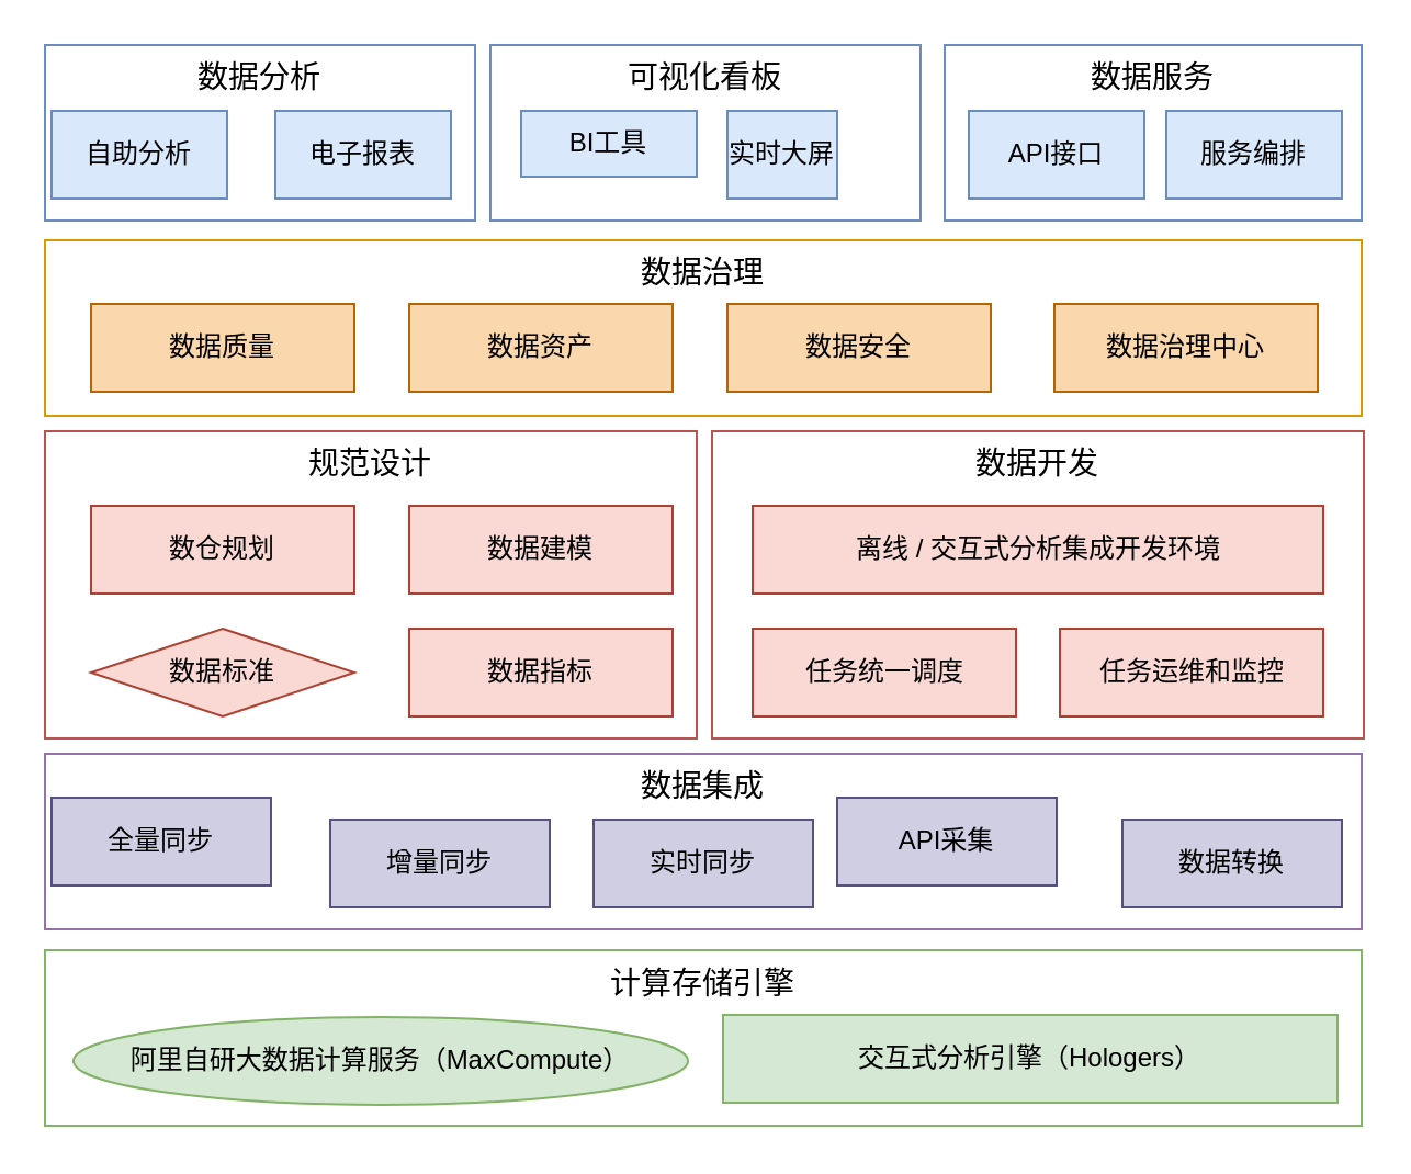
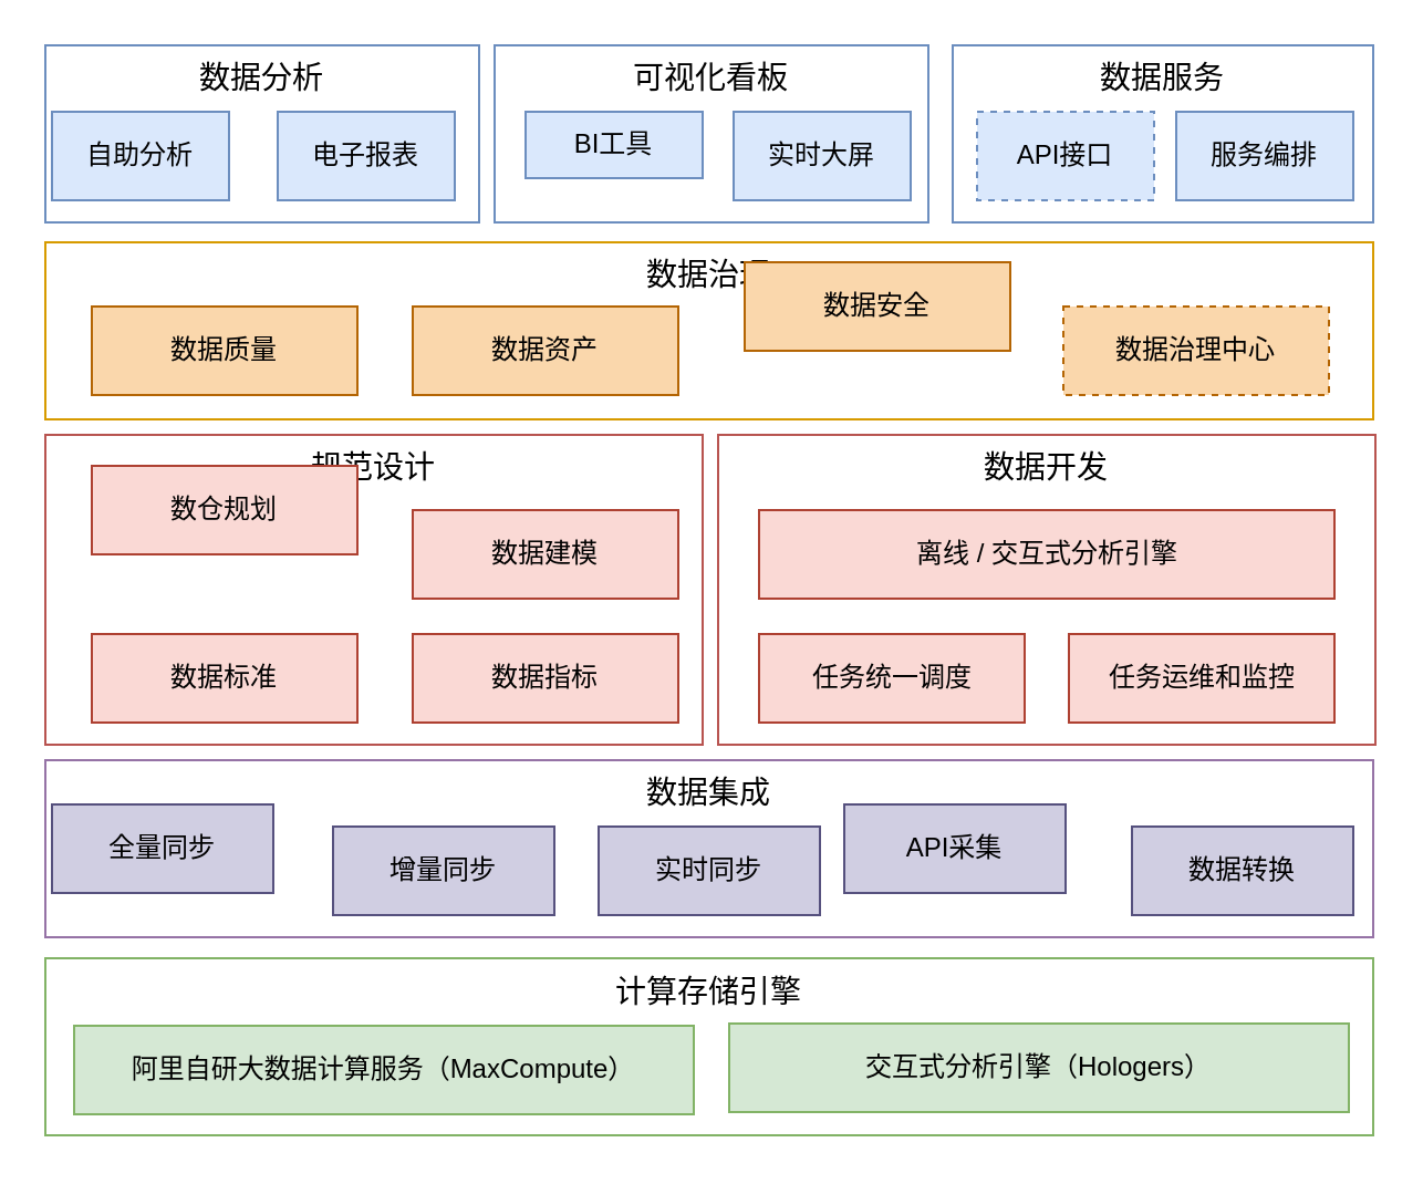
- <mxCell id="32" value="实时大屏" style="rounded=0;whiteSpace=wrap;html=1;fillColor=#dae8fc;strokeColor=#6c8ebf;" parent="1" vertex="1"><mxGeometry x="331" y="50" width="50" height="40" as="geometry" /></mxCell>
+ <mxCell id="32" value="实时大屏" style="rounded=0;whiteSpace=wrap;html=1;fillColor=#dae8fc;strokeColor=#6c8ebf;" parent="1" vertex="1"><mxGeometry x="331" y="50" width="80" height="40" as="geometry" /></mxCell>
- <mxCell id="28" value="API接口" style="rounded=0;whiteSpace=wrap;html=1;fillColor=#dae8fc;strokeColor=#6c8ebf;" parent="1" vertex="1"><mxGeometry x="441" y="50" width="80" height="40" as="geometry" /></mxCell>
+ <mxCell id="28" value="API接口" style="rounded=0;whiteSpace=wrap;html=1;fillColor=#dae8fc;strokeColor=#6c8ebf;dashed=1;" parent="1" vertex="1"><mxGeometry x="441" y="50" width="80" height="40" as="geometry" /></mxCell>
- <mxCell id="23" value="数据安全" style="rounded=0;whiteSpace=wrap;html=1;fillColor=#fad7ac;strokeColor=#b46504;" parent="1" vertex="1"><mxGeometry x="331" y="138" width="120" height="40" as="geometry" /></mxCell>
+ <mxCell id="23" value="数据安全" style="rounded=0;whiteSpace=wrap;html=1;fillColor=#fad7ac;strokeColor=#b46504;" parent="1" vertex="1"><mxGeometry x="336" y="118" width="120" height="40" as="geometry" /></mxCell>
- <mxCell id="24" value="数据治理中心" style="rounded=0;whiteSpace=wrap;html=1;fillColor=#fad7ac;strokeColor=#b46504;" parent="1" vertex="1"><mxGeometry x="480" y="138" width="120" height="40" as="geometry" /></mxCell>
+ <mxCell id="24" value="数据治理中心" style="rounded=0;whiteSpace=wrap;html=1;fillColor=#fad7ac;strokeColor=#b46504;dashed=1;" parent="1" vertex="1"><mxGeometry x="480" y="138" width="120" height="40" as="geometry" /></mxCell>
- <mxCell id="13" value="数仓规划" style="rounded=0;whiteSpace=wrap;html=1;fillColor=#fad9d5;strokeColor=#ae4132;" parent="1" vertex="1"><mxGeometry x="41" y="230" width="120" height="40" as="geometry" /></mxCell>
+ <mxCell id="13" value="数仓规划" style="rounded=0;whiteSpace=wrap;html=1;fillColor=#fad9d5;strokeColor=#ae4132;" parent="1" vertex="1"><mxGeometry x="41" y="210" width="120" height="40" as="geometry" /></mxCell>
- <mxCell id="18" value="离线 / 交互式分析集成开发环境" style="rounded=0;whiteSpace=wrap;html=1;fillColor=#fad9d5;strokeColor=#ae4132;" parent="1" vertex="1"><mxGeometry x="342.5" y="230" width="260" height="40" as="geometry" /></mxCell>
+ <mxCell id="18" value="离线 / 交互式分析引擎" style="rounded=0;whiteSpace=wrap;html=1;fillColor=#fad9d5;strokeColor=#ae4132;" parent="1" vertex="1"><mxGeometry x="342.5" y="230" width="260" height="40" as="geometry" /></mxCell>
- <mxCell id="14" value="数据标准" style="rhombus;whiteSpace=wrap;html=1;fillColor=#fad9d5;strokeColor=#ae4132;" parent="1" vertex="1"><mxGeometry x="41" y="286" width="120" height="40" as="geometry" /></mxCell>
+ <mxCell id="14" value="数据标准" style="rounded=0;whiteSpace=wrap;html=1;fillColor=#fad9d5;strokeColor=#ae4132;" parent="1" vertex="1"><mxGeometry x="41" y="286" width="120" height="40" as="geometry" /></mxCell>
- <mxCell id="4" value="阿里自研大数据计算服务（MaxCompute）" style="ellipse;whiteSpace=wrap;html=1;fillColor=#d5e8d4;strokeColor=#82b366;" parent="1" vertex="1"><mxGeometry x="33" y="463" width="280" height="40" as="geometry" /></mxCell>
+ <mxCell id="4" value="阿里自研大数据计算服务（MaxCompute）" style="rounded=0;whiteSpace=wrap;html=1;fillColor=#d5e8d4;strokeColor=#82b366;" parent="1" vertex="1"><mxGeometry x="33" y="463" width="280" height="40" as="geometry" /></mxCell>
